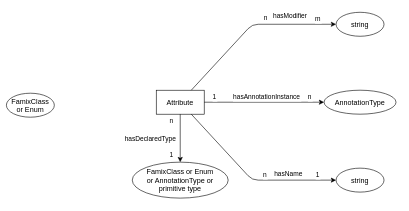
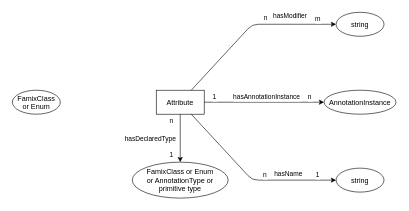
- <mxCell id="13" value="AnnotationType" style="ellipse;" vertex="1" parent="1"><mxGeometry x="540" y="150" width="120" height="40" as="geometry" /></mxCell>
+ <mxCell id="13" value="AnnotationInstance" style="ellipse;" vertex="1" parent="1"><mxGeometry x="540" y="150" width="120" height="40" as="geometry" /></mxCell>
- <mxCell id="2" value="FamixClass&#10;or Enum" style="ellipse;" vertex="1" parent="1"><mxGeometry x="10" y="155" width="80" height="40" as="geometry" /></mxCell>
+ <mxCell id="2" value="FamixClass&#10;or Enum" style="ellipse;" vertex="1" parent="1"><mxGeometry x="20" y="150" width="80" height="40" as="geometry" /></mxCell>
